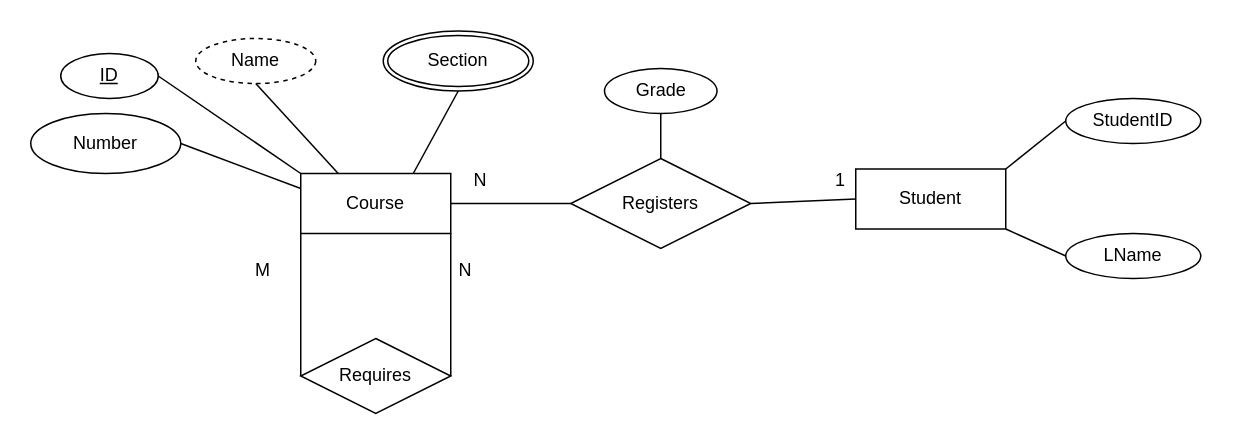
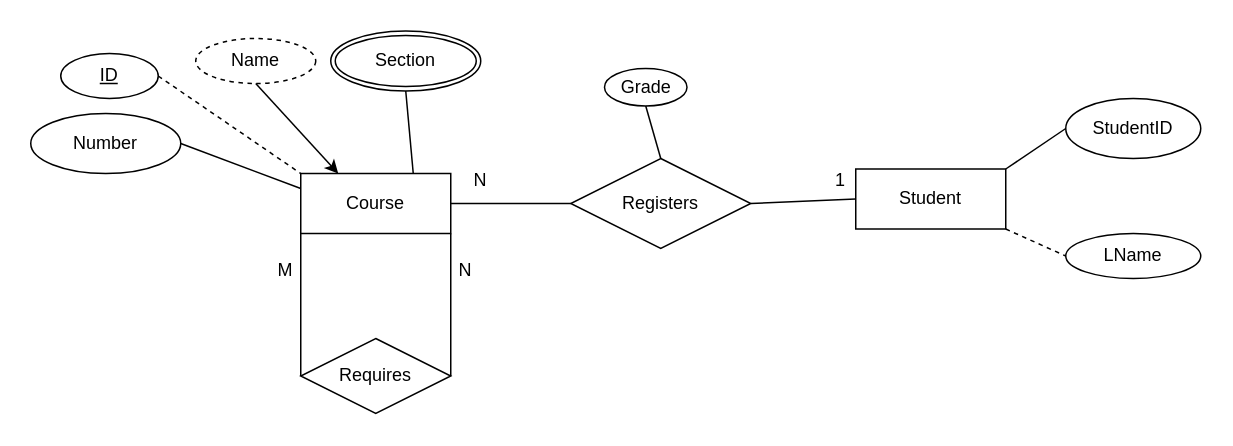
- <mxCell id="9" value="Section" style="ellipse;shape=doubleEllipse;margin=3;whiteSpace=wrap;html=1;align=center;" vertex="1" parent="1"><mxGeometry x="255" y="20" width="100" height="40" as="geometry" /></mxCell>
+ <mxCell id="9" value="Section" style="ellipse;shape=doubleEllipse;margin=3;whiteSpace=wrap;html=1;align=center;" vertex="1" parent="1"><mxGeometry x="220" y="20" width="100" height="40" as="geometry" /></mxCell>
- <mxCell id="25" value="Grade" style="ellipse;whiteSpace=wrap;html=1;align=center;" vertex="1" parent="1"><mxGeometry x="402.5" y="45" width="75" height="30" as="geometry" /></mxCell>
+ <mxCell id="25" value="Grade" style="ellipse;whiteSpace=wrap;html=1;align=center;" vertex="1" parent="1"><mxGeometry x="402.5" y="45" width="55" height="25" as="geometry" /></mxCell>
- <mxCell id="19" value="StudentID" style="ellipse;whiteSpace=wrap;html=1;align=center;" vertex="1" parent="1"><mxGeometry x="710" y="65" width="90" height="30" as="geometry" /></mxCell>
+ <mxCell id="19" value="StudentID" style="ellipse;whiteSpace=wrap;html=1;align=center;" vertex="1" parent="1"><mxGeometry x="710" y="65" width="90" height="40" as="geometry" /></mxCell>
- <mxCell id="8" value="" style="endArrow=none;html=1;rounded=0;exitX=1;exitY=0.5;exitDx=0;exitDy=0;entryX=0;entryY=0;entryDx=0;entryDy=0;" edge="1" parent="1" source="3" target="2"><mxGeometry relative="1" as="geometry"><mxPoint x="140" y="115" as="sourcePoint" /><mxPoint x="180" y="125" as="targetPoint" /></mxGeometry></mxCell>
+ <mxCell id="8" value="" style="endArrow=none;html=1;rounded=0;exitX=1;exitY=0.5;exitDx=0;exitDy=0;entryX=0;entryY=0;entryDx=0;entryDy=0;dashed=1;" edge="1" parent="1" source="3" target="2"><mxGeometry relative="1" as="geometry"><mxPoint x="140" y="115" as="sourcePoint" /><mxPoint x="180" y="125" as="targetPoint" /></mxGeometry></mxCell>
- <mxCell id="7" value="" style="endArrow=none;html=1;rounded=0;exitX=0.5;exitY=1;exitDx=0;exitDy=0;entryX=0.25;entryY=0;entryDx=0;entryDy=0;" edge="1" parent="1" source="4" target="2"><mxGeometry relative="1" as="geometry"><mxPoint x="130" y="105" as="sourcePoint" /><mxPoint x="170" y="115" as="targetPoint" /></mxGeometry></mxCell>
+ <mxCell id="7" value="" style="endArrow=classic;html=1;rounded=0;exitX=0.5;exitY=1;exitDx=0;exitDy=0;entryX=0.25;entryY=0;entryDx=0;entryDy=0;" edge="1" parent="1" source="4" target="2"><mxGeometry relative="1" as="geometry"><mxPoint x="130" y="105" as="sourcePoint" /><mxPoint x="170" y="115" as="targetPoint" /></mxGeometry></mxCell>
- <mxCell id="21" value="" style="endArrow=none;html=1;rounded=0;entryX=0;entryY=0.5;entryDx=0;entryDy=0;exitX=1;exitY=1;exitDx=0;exitDy=0;" edge="1" parent="1" source="17" target="18"><mxGeometry width="50" height="50" relative="1" as="geometry"><mxPoint x="680" y="142" as="sourcePoint" /><mxPoint x="720" y="137" as="targetPoint" /></mxGeometry></mxCell>
+ <mxCell id="21" value="" style="endArrow=none;html=1;rounded=0;entryX=0;entryY=0.5;entryDx=0;entryDy=0;exitX=1;exitY=1;exitDx=0;exitDy=0;dashed=1;" edge="1" parent="1" source="17" target="18"><mxGeometry width="50" height="50" relative="1" as="geometry"><mxPoint x="680" y="142" as="sourcePoint" /><mxPoint x="720" y="137" as="targetPoint" /></mxGeometry></mxCell>
- <mxCell id="15" value="M" style="text;html=1;strokeColor=none;fillColor=none;align=center;verticalAlign=middle;whiteSpace=wrap;rounded=0;" vertex="1" parent="1"><mxGeometry x="145" y="165" width="60" height="30" as="geometry" /></mxCell>
+ <mxCell id="15" value="M" style="text;html=1;strokeColor=none;fillColor=none;align=center;verticalAlign=middle;whiteSpace=wrap;rounded=0;" vertex="1" parent="1"><mxGeometry x="160" y="165" width="60" height="30" as="geometry" /></mxCell>
